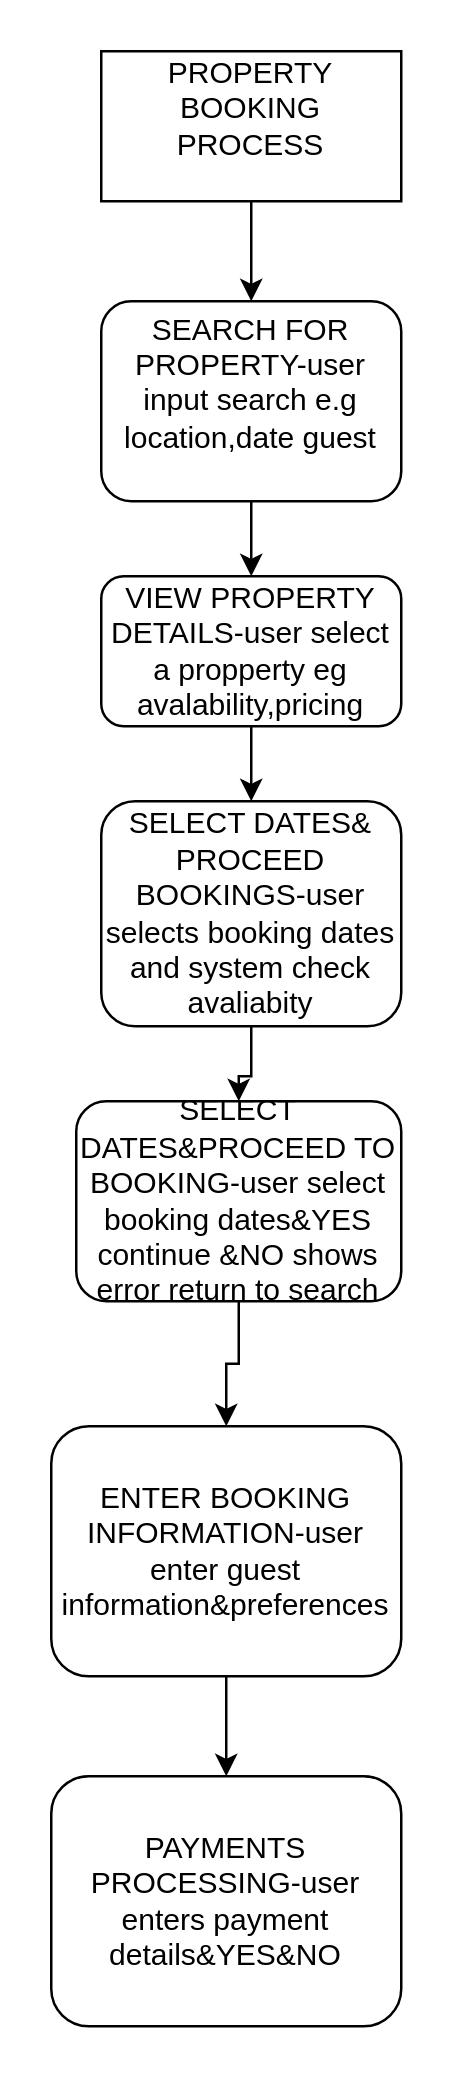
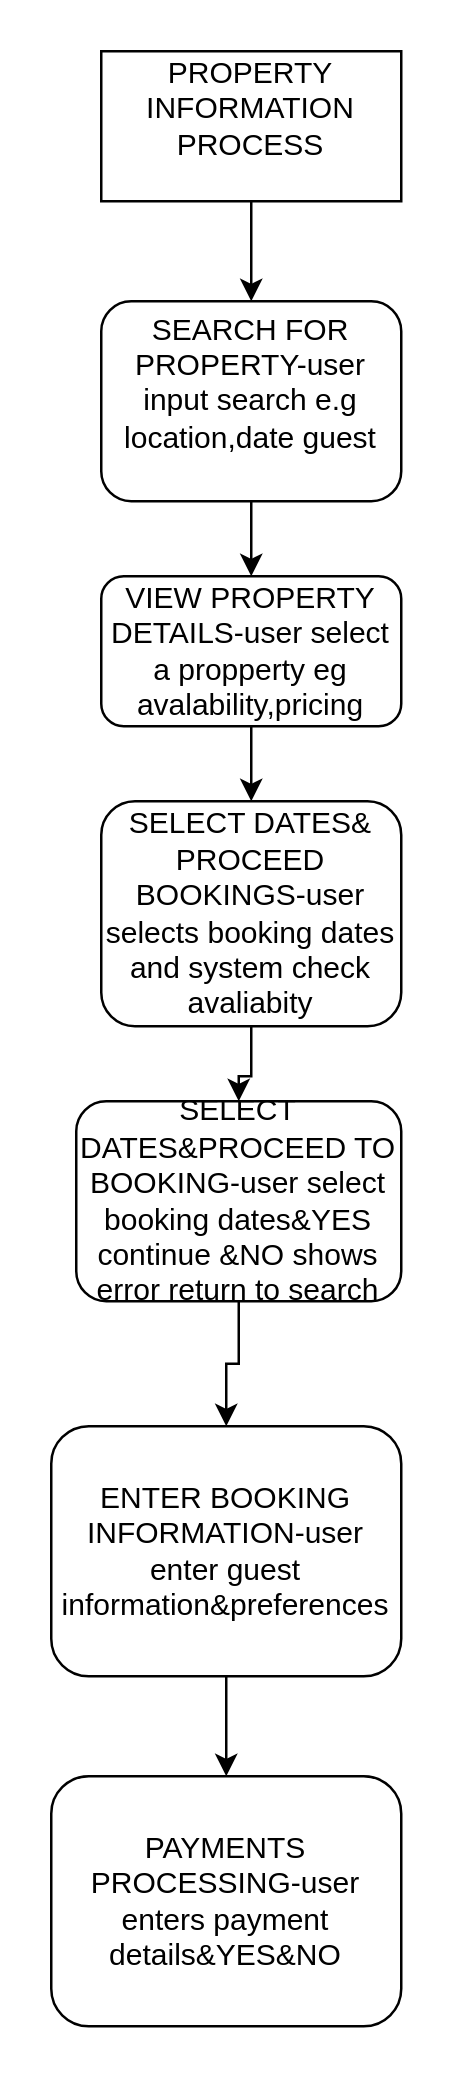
- <mxCell id="3" value="PROPERTY BOOKING PROCESS&lt;div&gt;&lt;br&gt;&lt;/div&gt;" style="rounded=0;whiteSpace=wrap;html=1;" vertex="1" parent="1"><mxGeometry x="40" y="20" width="120" height="60" as="geometry" /></mxCell>
+ <mxCell id="3" value="PROPERTY INFORMATION PROCESS&lt;div&gt;&lt;br&gt;&lt;/div&gt;" style="rounded=0;whiteSpace=wrap;html=1;" vertex="1" parent="1"><mxGeometry x="40" y="20" width="120" height="60" as="geometry" /></mxCell>
